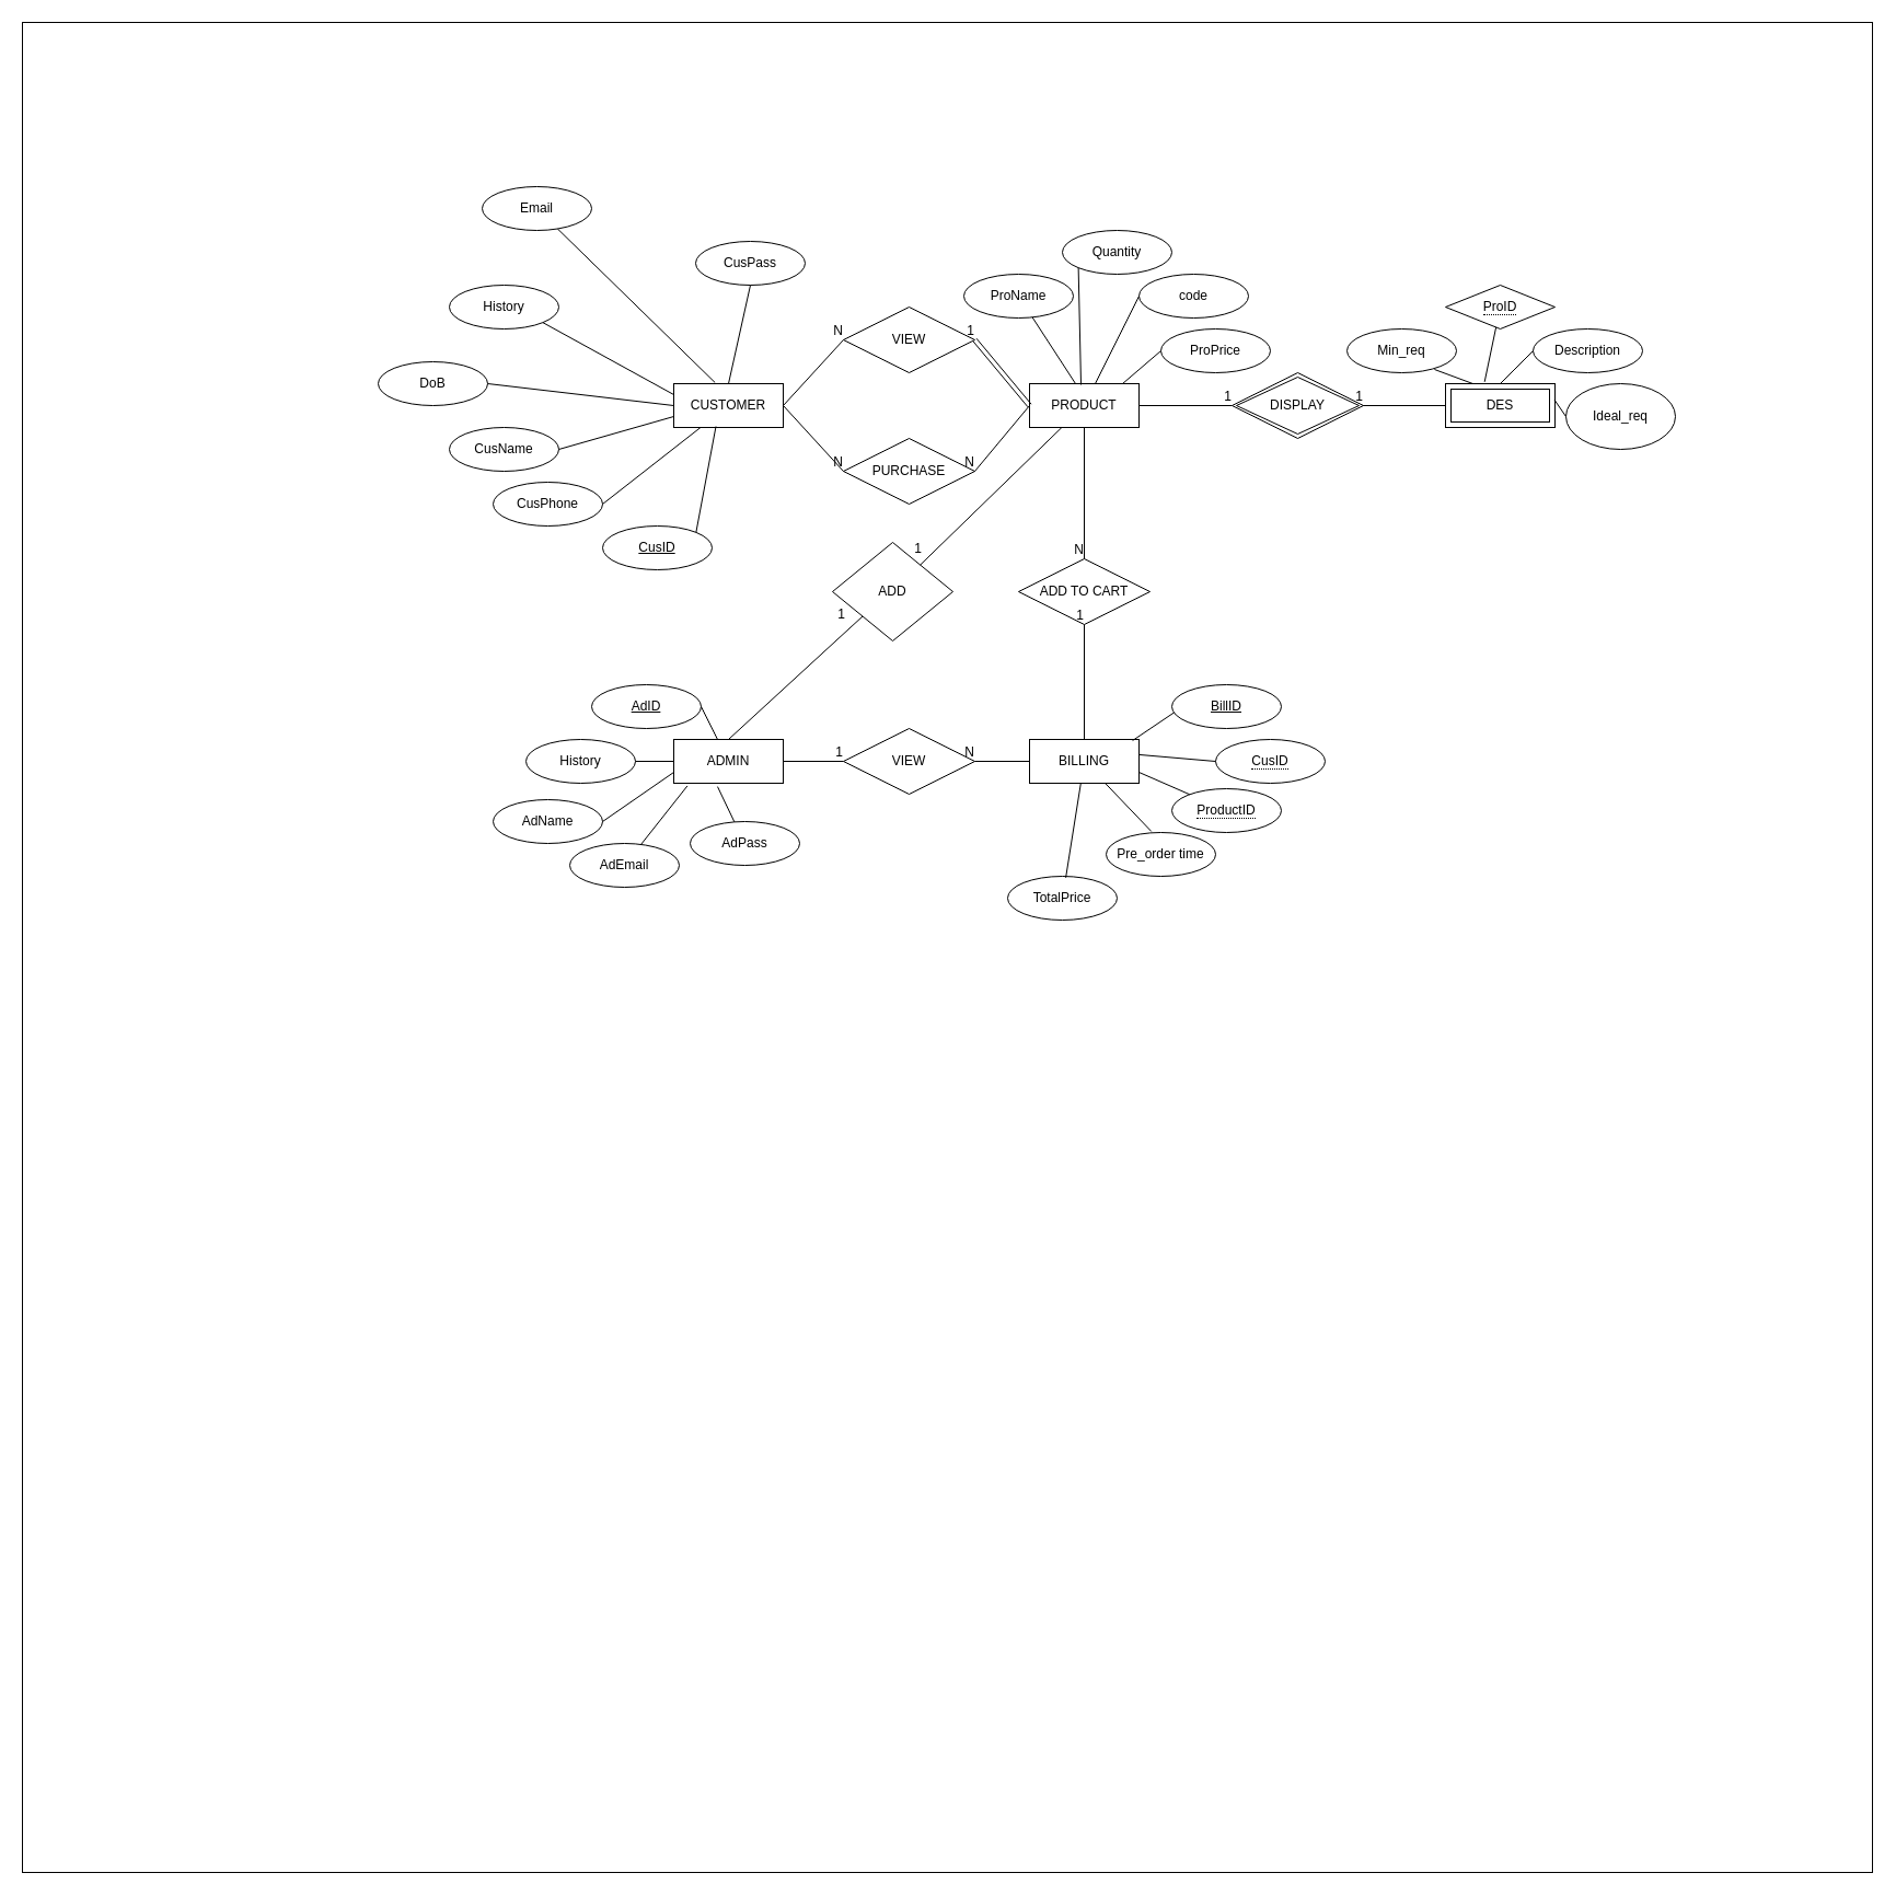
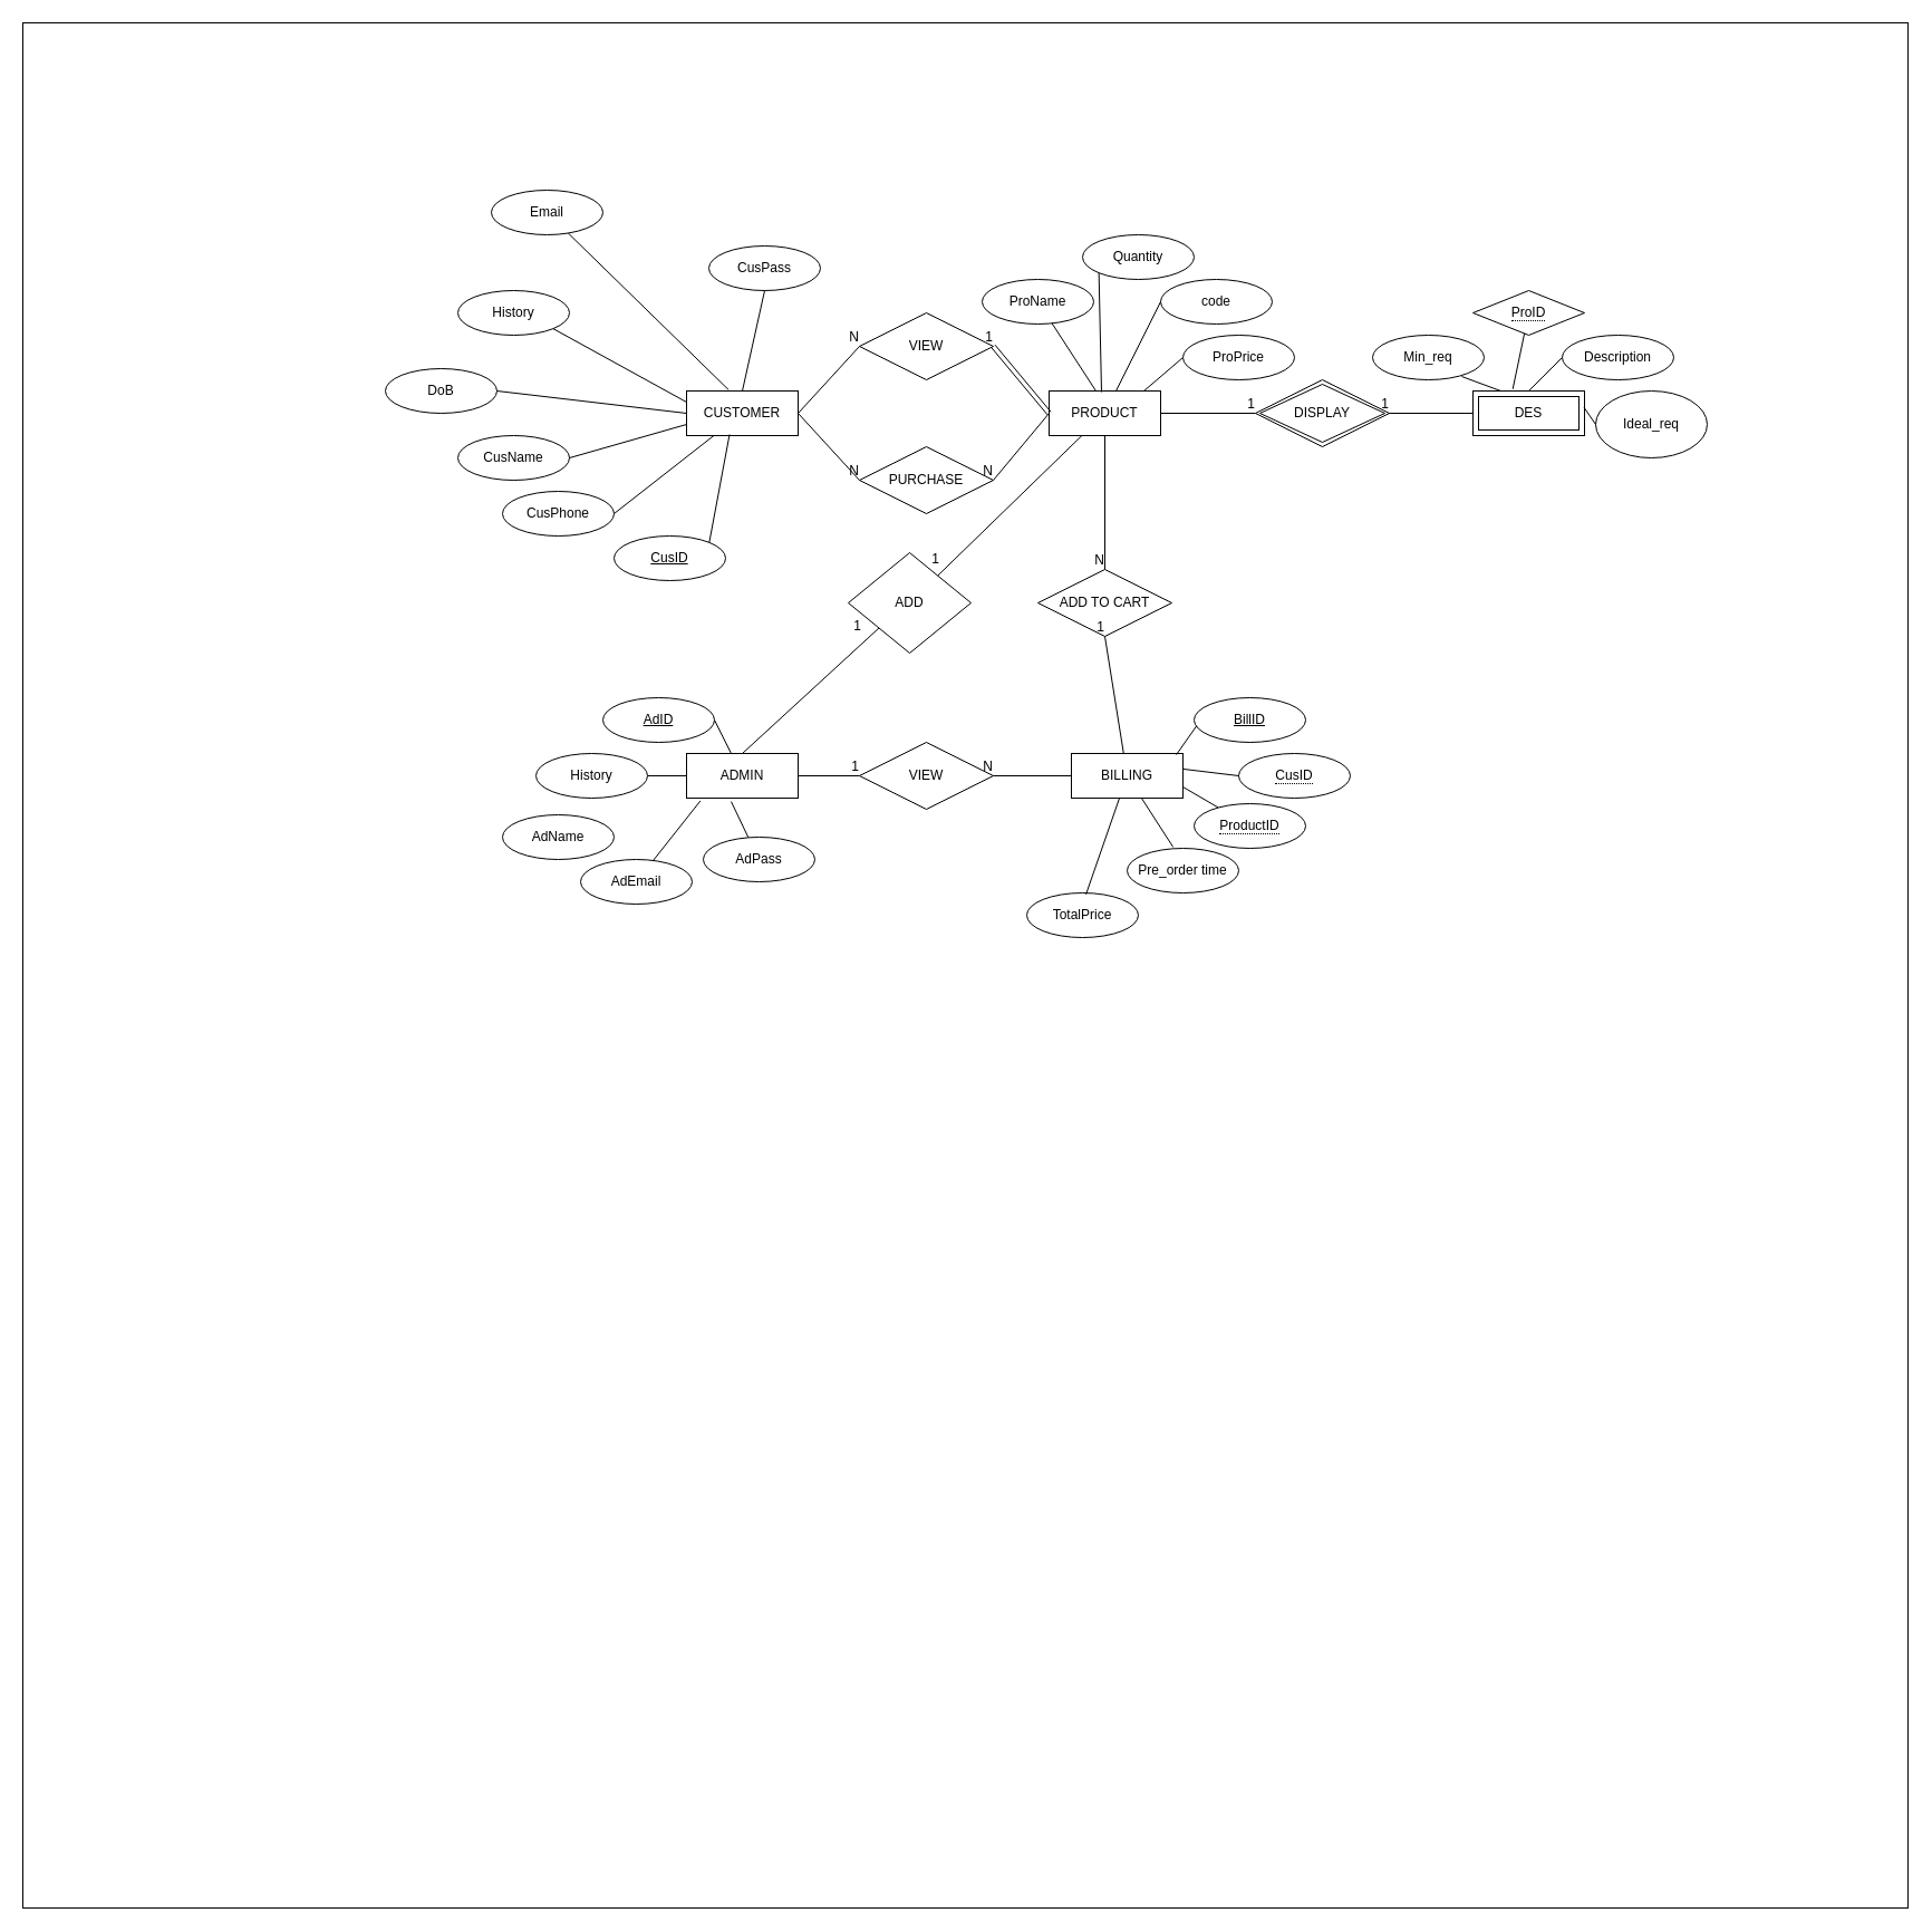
- <mxCell id="3" value="BILLING" style="whiteSpace=wrap;html=1;align=center;" parent="1" vertex="1"><mxGeometry x="940" y="675" width="100" height="40" as="geometry" /></mxCell>
+ <mxCell id="3" value="BILLING" style="whiteSpace=wrap;html=1;align=center;" parent="1" vertex="1"><mxGeometry x="960" y="675" width="100" height="40" as="geometry" /></mxCell>
- <mxCell id="54" value="" style="endArrow=none;html=1;rounded=0;exitX=1;exitY=0.5;exitDx=0;exitDy=0;entryX=0;entryY=0.75;entryDx=0;entryDy=0;" parent="1" source="45" target="5" edge="1"><mxGeometry relative="1" as="geometry"><mxPoint x="660" y="665" as="sourcePoint" /><mxPoint x="675" y="695" as="targetPoint" /></mxGeometry></mxCell>
